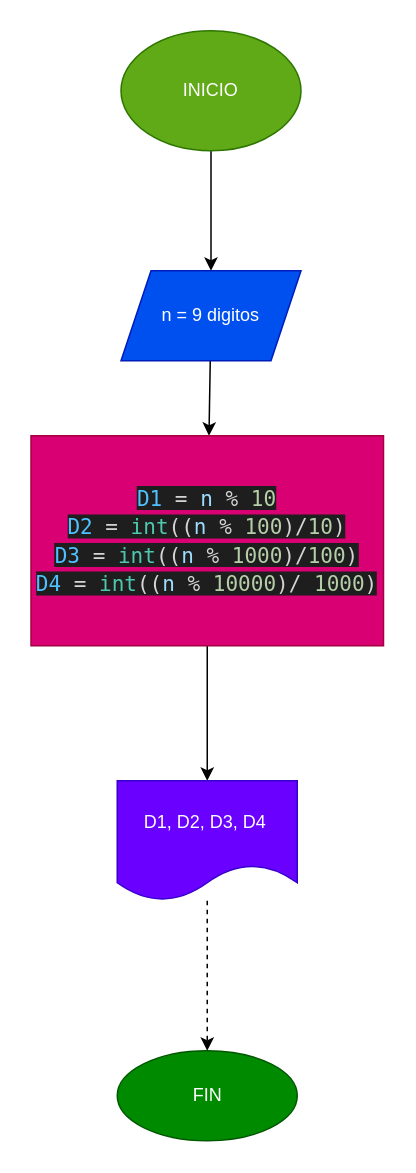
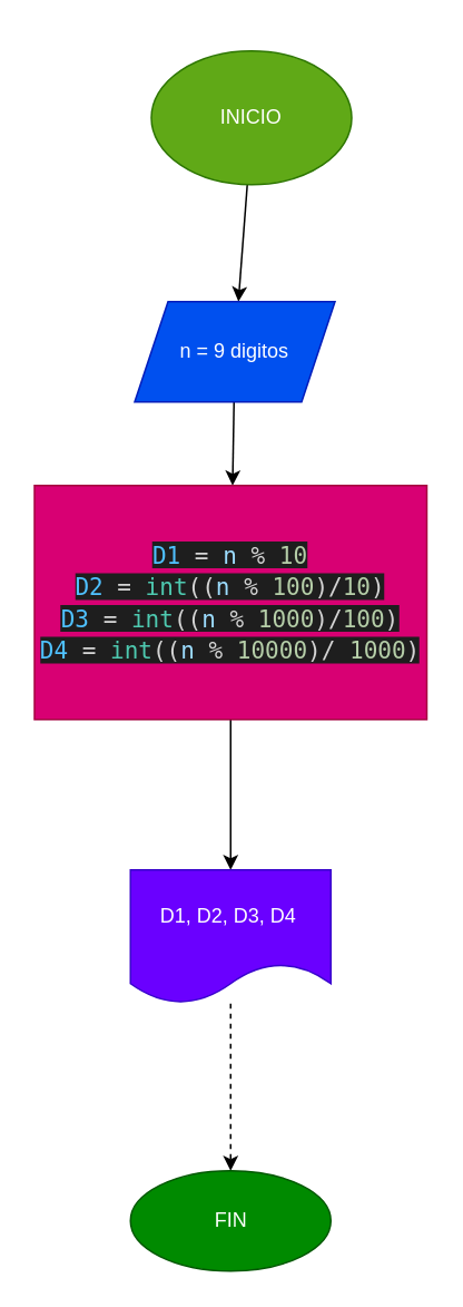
- <mxCell id="3" value="INICIO" style="ellipse;whiteSpace=wrap;html=1;fillColor=#60a917;fontColor=#ffffff;strokeColor=#2D7600;" vertex="1" parent="1"><mxGeometry x="80" y="20" width="120" height="80" as="geometry" /></mxCell>
+ <mxCell id="3" value="INICIO" style="ellipse;whiteSpace=wrap;html=1;fillColor=#60a917;fontColor=#ffffff;strokeColor=#2D7600;" vertex="1" parent="1"><mxGeometry x="90" y="30" width="120" height="80" as="geometry" /></mxCell>
